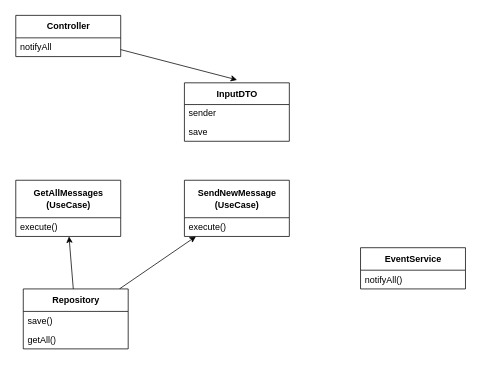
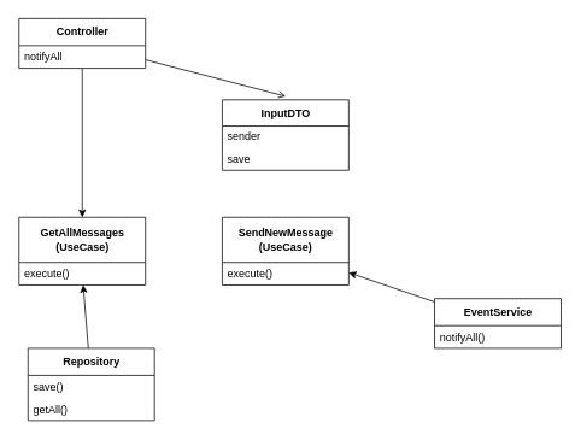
- <mxCell id="10" style="edgeStyle=none;html=1;entryX=0.502;entryY=-0.05;entryDx=0;entryDy=0;entryPerimeter=0;" parent="1" source="12" target="4" edge="1"><mxGeometry relative="1" as="geometry"><mxPoint x="315" y="110" as="targetPoint" /></mxGeometry></mxCell>
+ <mxCell id="10" style="edgeStyle=none;html=1;entryX=0.502;entryY=-0.05;entryDx=0;entryDy=0;entryPerimeter=0;endArrow=open;" parent="1" source="12" target="4" edge="1"><mxGeometry relative="1" as="geometry"><mxPoint x="315" y="110" as="targetPoint" /></mxGeometry></mxCell>
+ <mxCell id="11" style="edgeStyle=none;html=1;entryX=0.5;entryY=0;entryDx=0;entryDy=0;" parent="1" source="12" target="19" edge="1"><mxGeometry relative="1" as="geometry" /></mxCell>
+ <mxCell id="7" style="edgeStyle=none;html=1;" parent="1" source="8" target="2" edge="1"><mxGeometry relative="1" as="geometry" /></mxCell>
- <mxCell id="14" style="edgeStyle=none;html=1;" parent="1" source="16" target="2" edge="1"><mxGeometry relative="1" as="geometry" /></mxCell>
